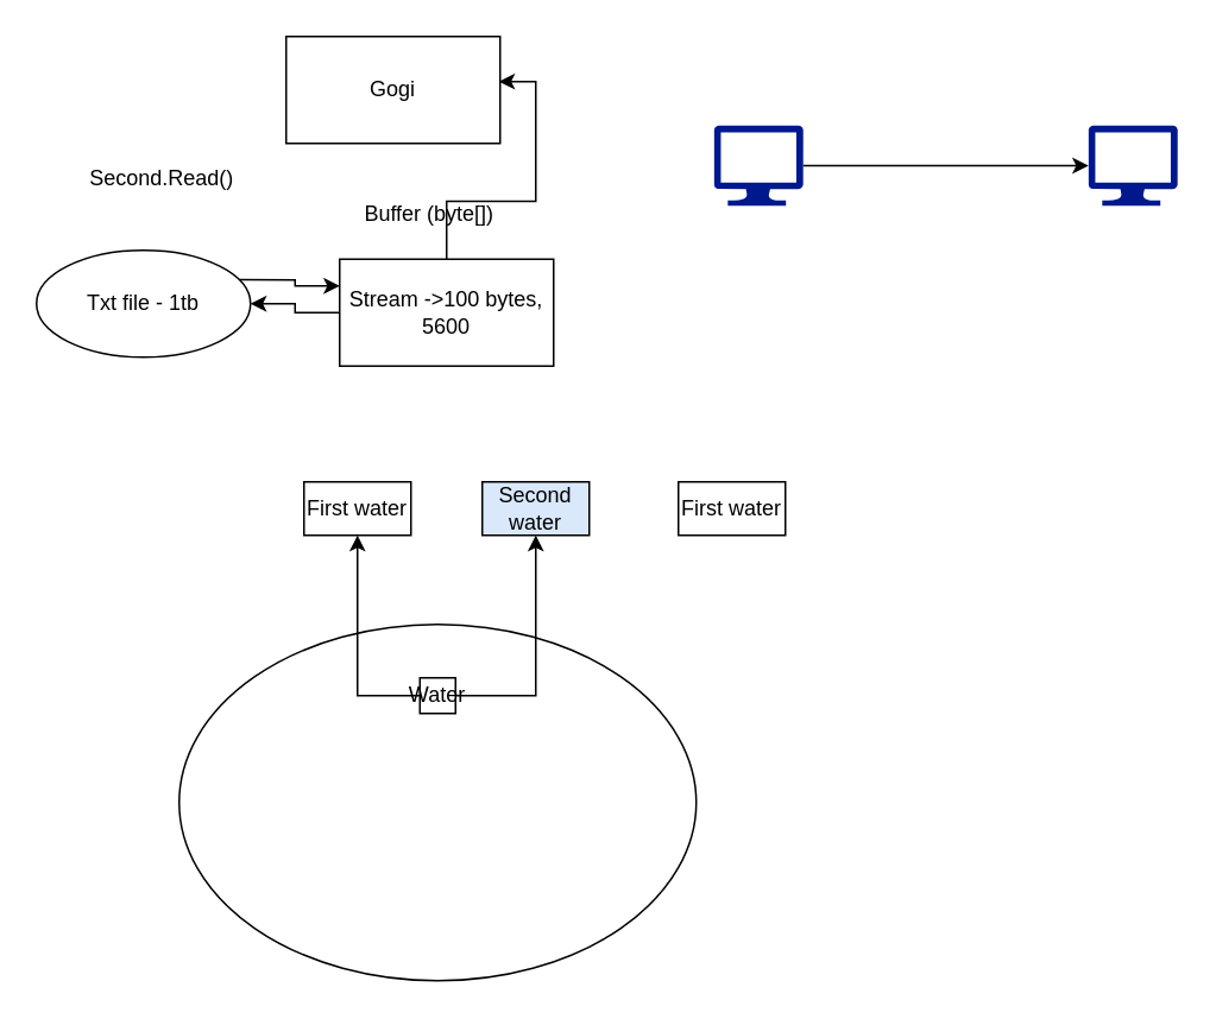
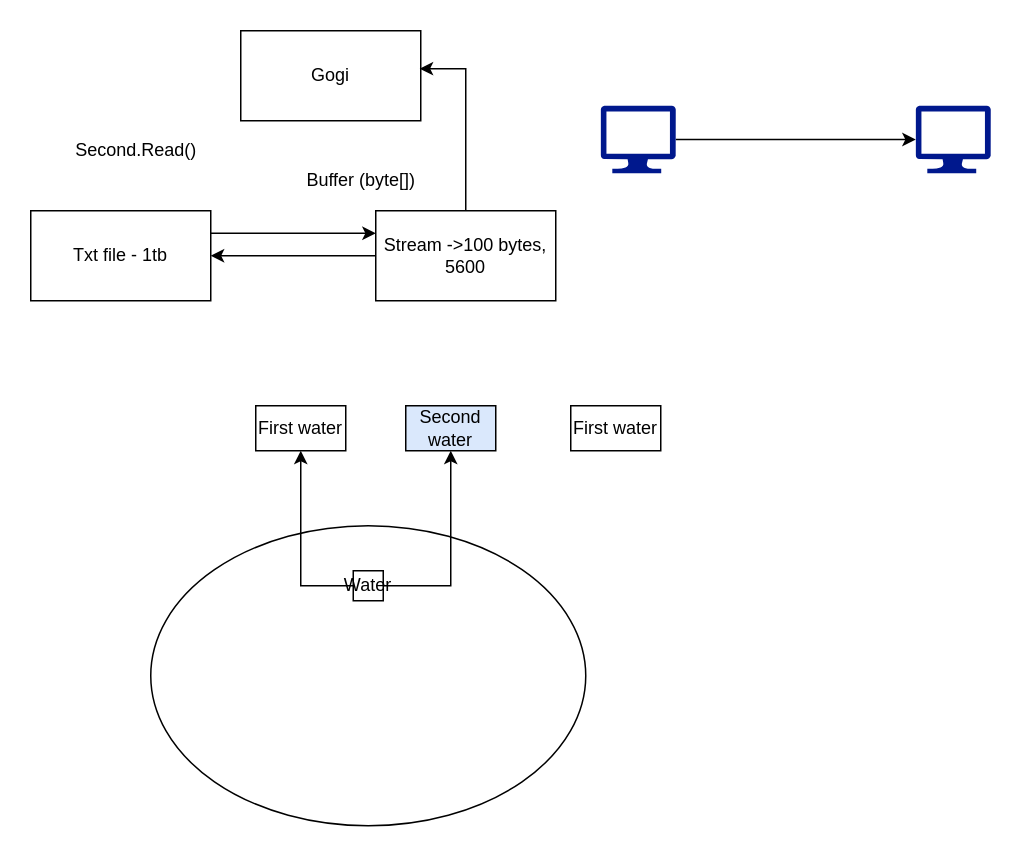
- <mxCell id="3" value="Txt file - 1tb" style="ellipse;whiteSpace=wrap;html=1;" vertex="1" parent="1"><mxGeometry x="20" y="140" width="120" height="60" as="geometry" /></mxCell>
+ <mxCell id="3" value="Txt file - 1tb" style="rounded=0;whiteSpace=wrap;html=1;" vertex="1" parent="1"><mxGeometry x="20" y="140" width="120" height="60" as="geometry" /></mxCell>
- <mxCell id="7" value="Stream -&amp;gt;100 bytes,&lt;br&gt;5600" style="rounded=0;whiteSpace=wrap;html=1;" vertex="1" parent="1"><mxGeometry x="190" y="145" width="120" height="60" as="geometry" /></mxCell>
+ <mxCell id="7" value="Stream -&amp;gt;100 bytes,&lt;br&gt;5600" style="rounded=0;whiteSpace=wrap;html=1;" vertex="1" parent="1"><mxGeometry x="250" y="140" width="120" height="60" as="geometry" /></mxCell>
